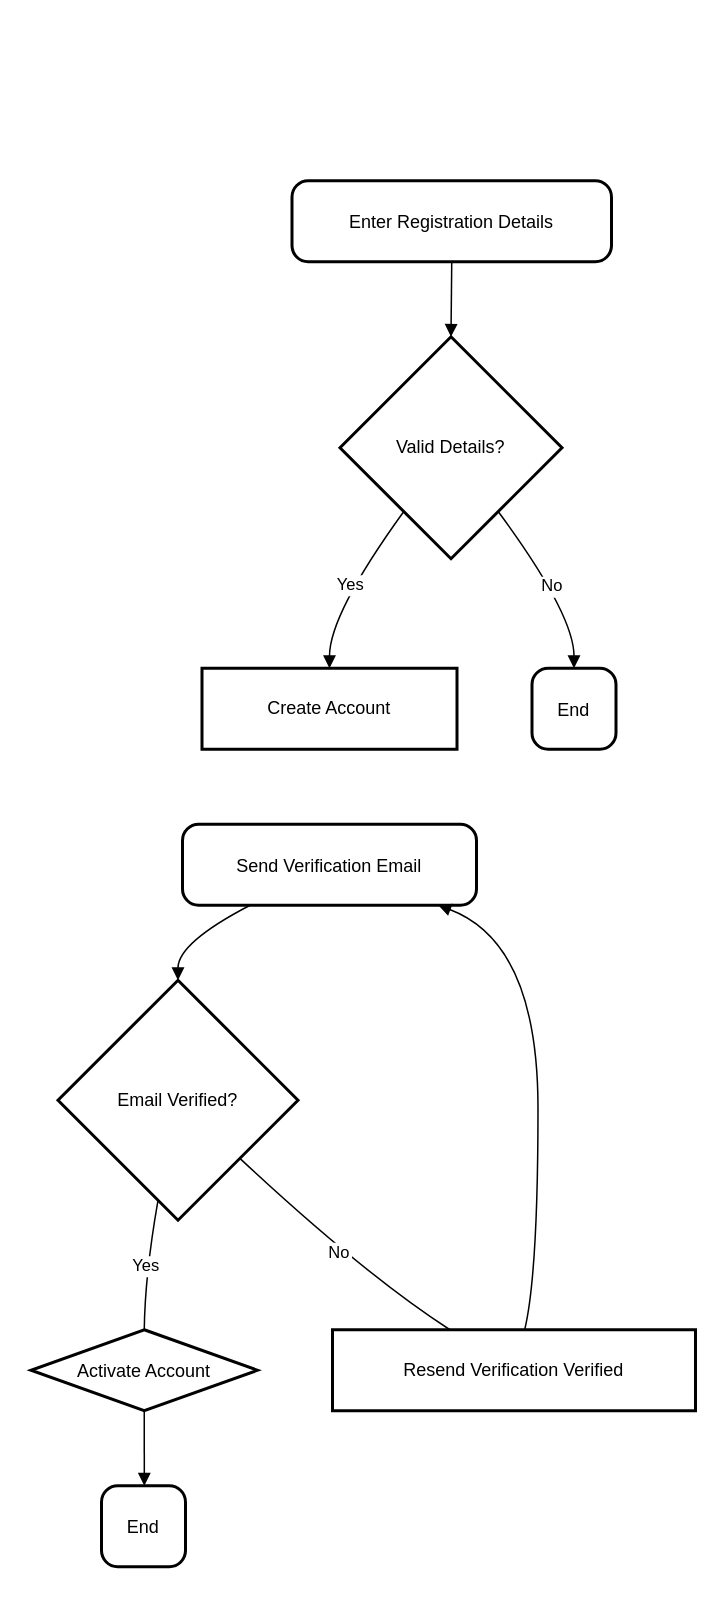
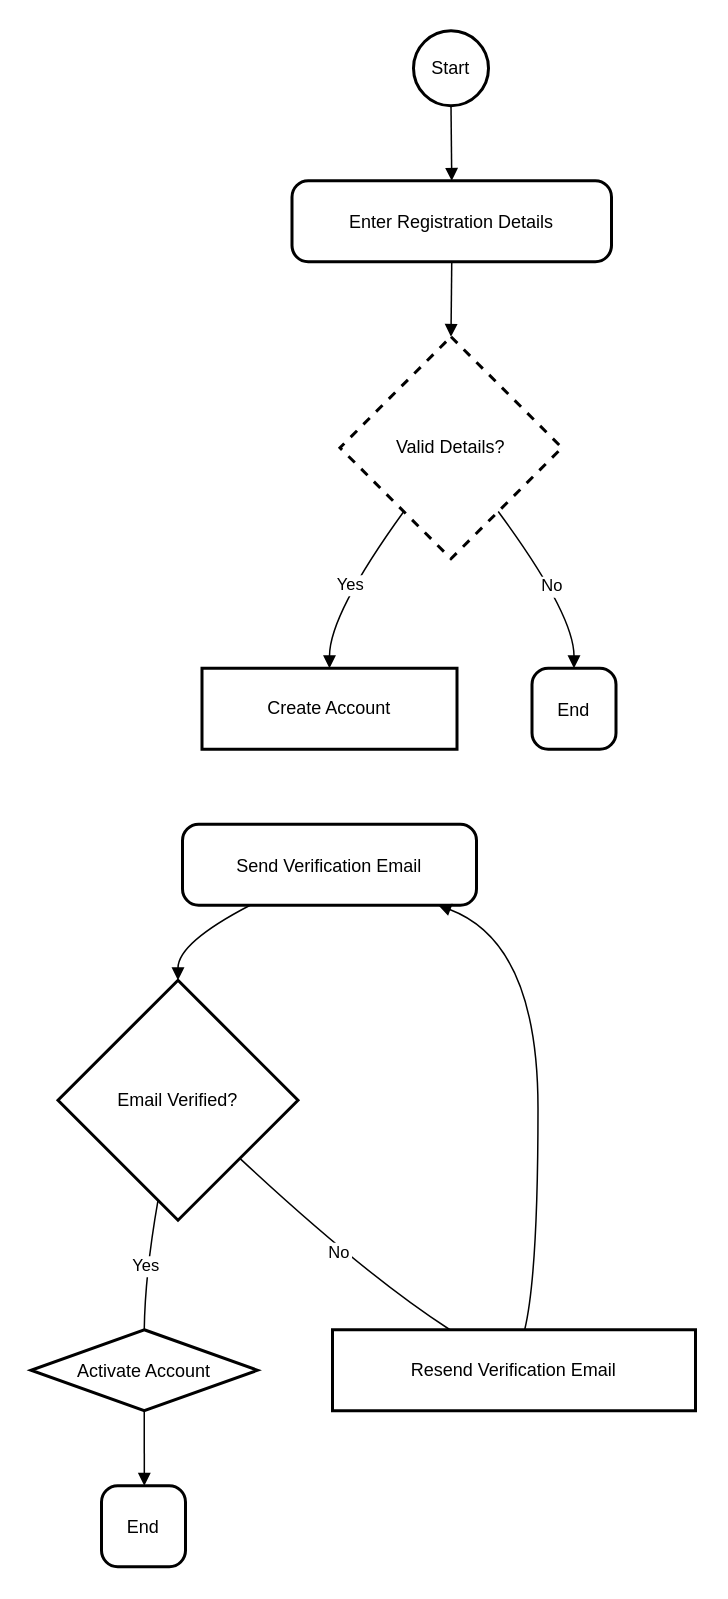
+ <mxCell id="2" value="Start" style="ellipse;aspect=fixed;strokeWidth=2;whiteSpace=wrap;" vertex="1" parent="1"><mxGeometry x="275" y="20" width="50" height="50" as="geometry" /></mxCell>
+ <mxCell id="12" value="" style="curved=1;startArrow=none;endArrow=block;exitX=0.51;exitY=1;entryX=0.5;entryY=0;" edge="1" parent="1" source="2" target="3"><mxGeometry relative="1" as="geometry"><Array as="points" /></mxGeometry></mxCell>
- <mxCell id="4" value="Valid Details?" style="rhombus;strokeWidth=2;whiteSpace=wrap;" vertex="1" parent="1"><mxGeometry x="226" y="224" width="148" height="148" as="geometry" /></mxCell>
+ <mxCell id="4" value="Valid Details?" style="rhombus;strokeWidth=2;whiteSpace=wrap;dashed=1;" vertex="1" parent="1"><mxGeometry x="226" y="224" width="148" height="148" as="geometry" /></mxCell>
- <mxCell id="10" value="Resend Verification Verified" style="whiteSpace=wrap;strokeWidth=2;" vertex="1" parent="1"><mxGeometry x="221" y="886" width="242" height="54" as="geometry" /></mxCell>
+ <mxCell id="10" value="Resend Verification Email" style="whiteSpace=wrap;strokeWidth=2;" vertex="1" parent="1"><mxGeometry x="221" y="886" width="242" height="54" as="geometry" /></mxCell>
